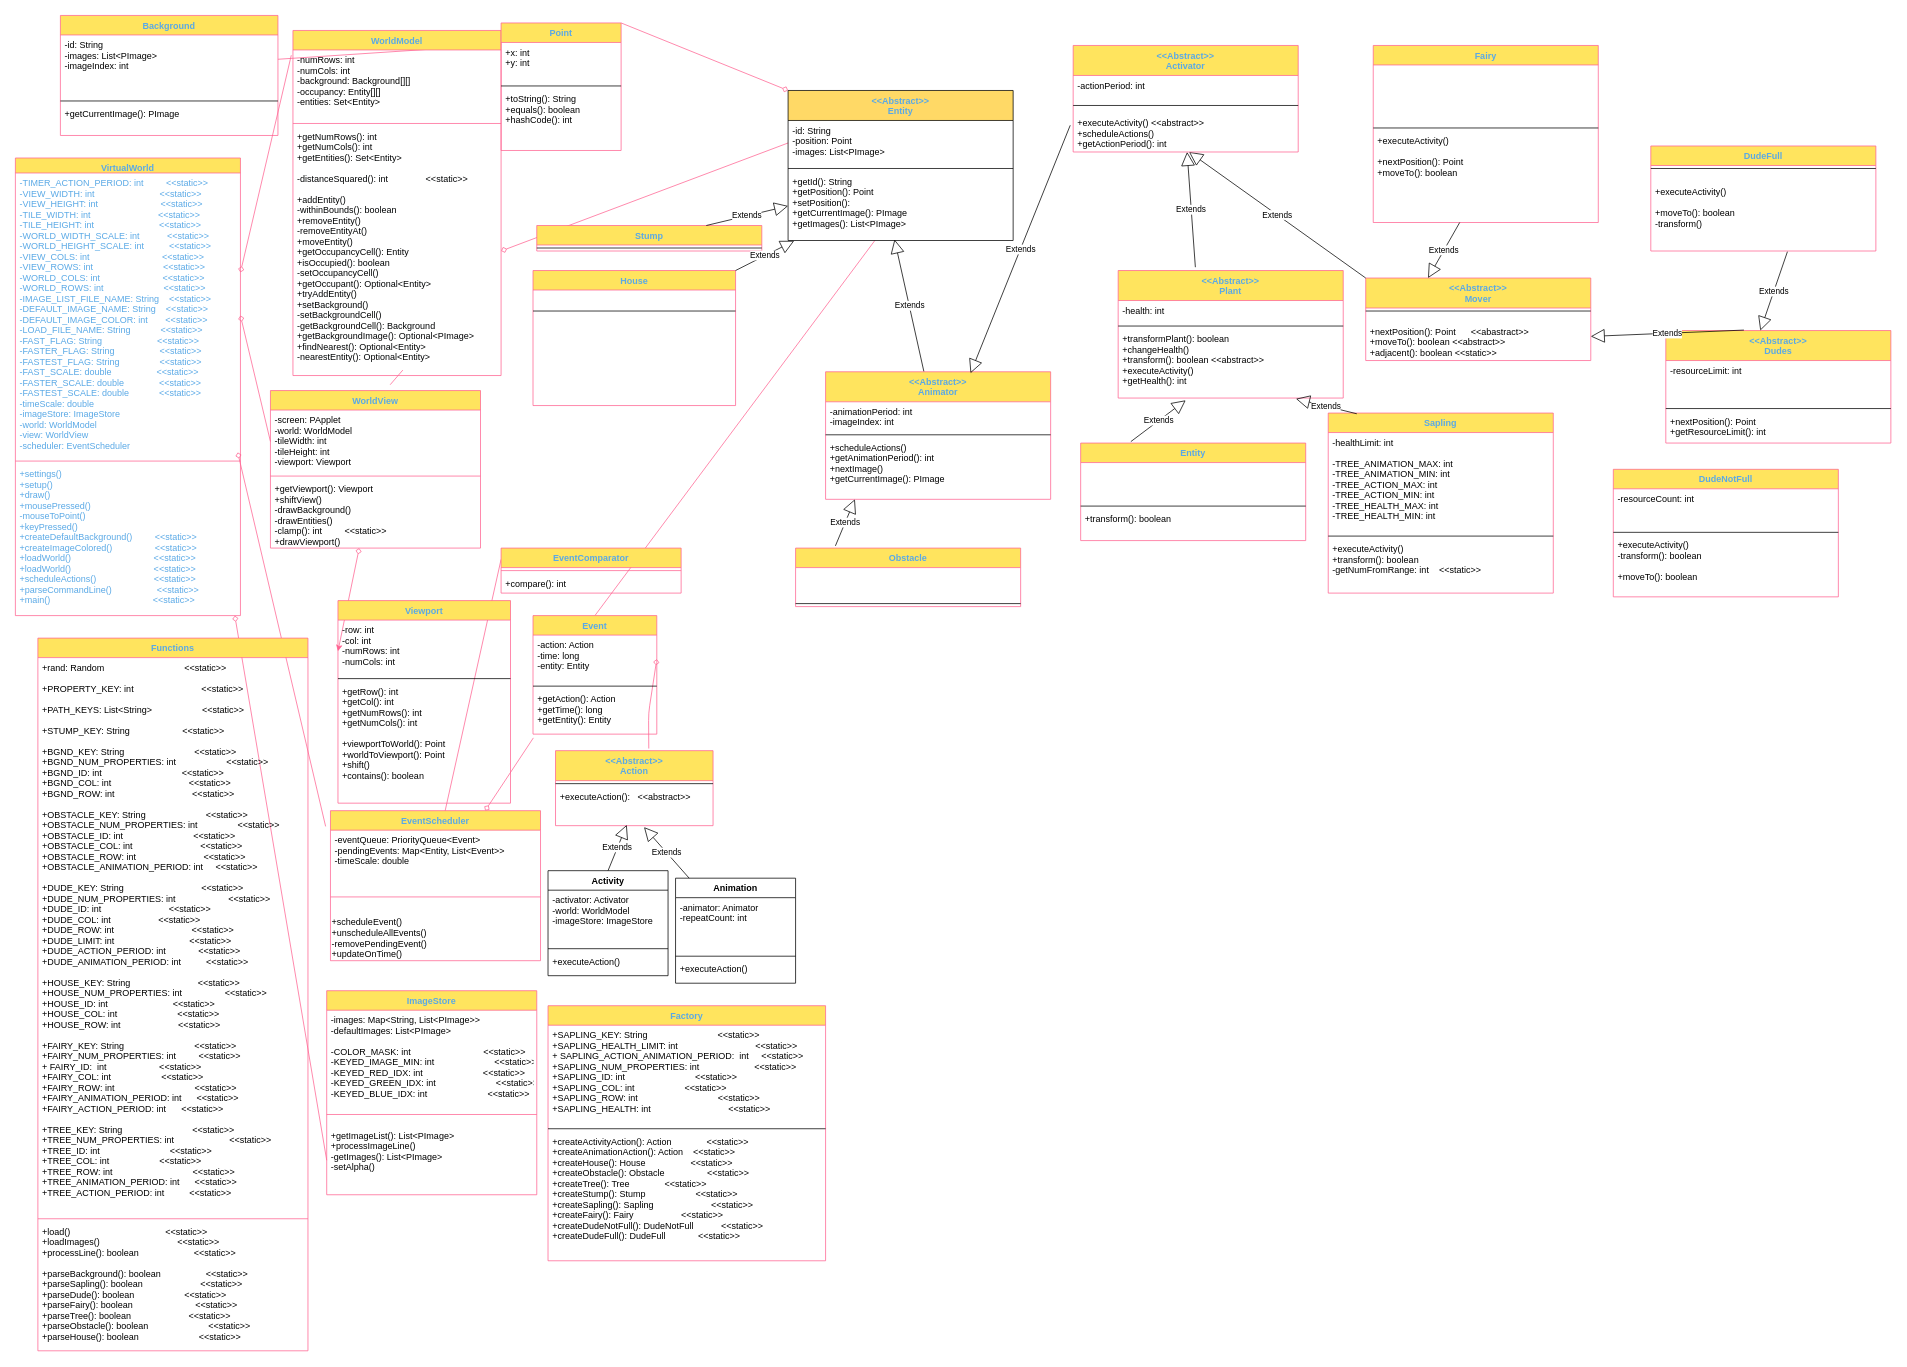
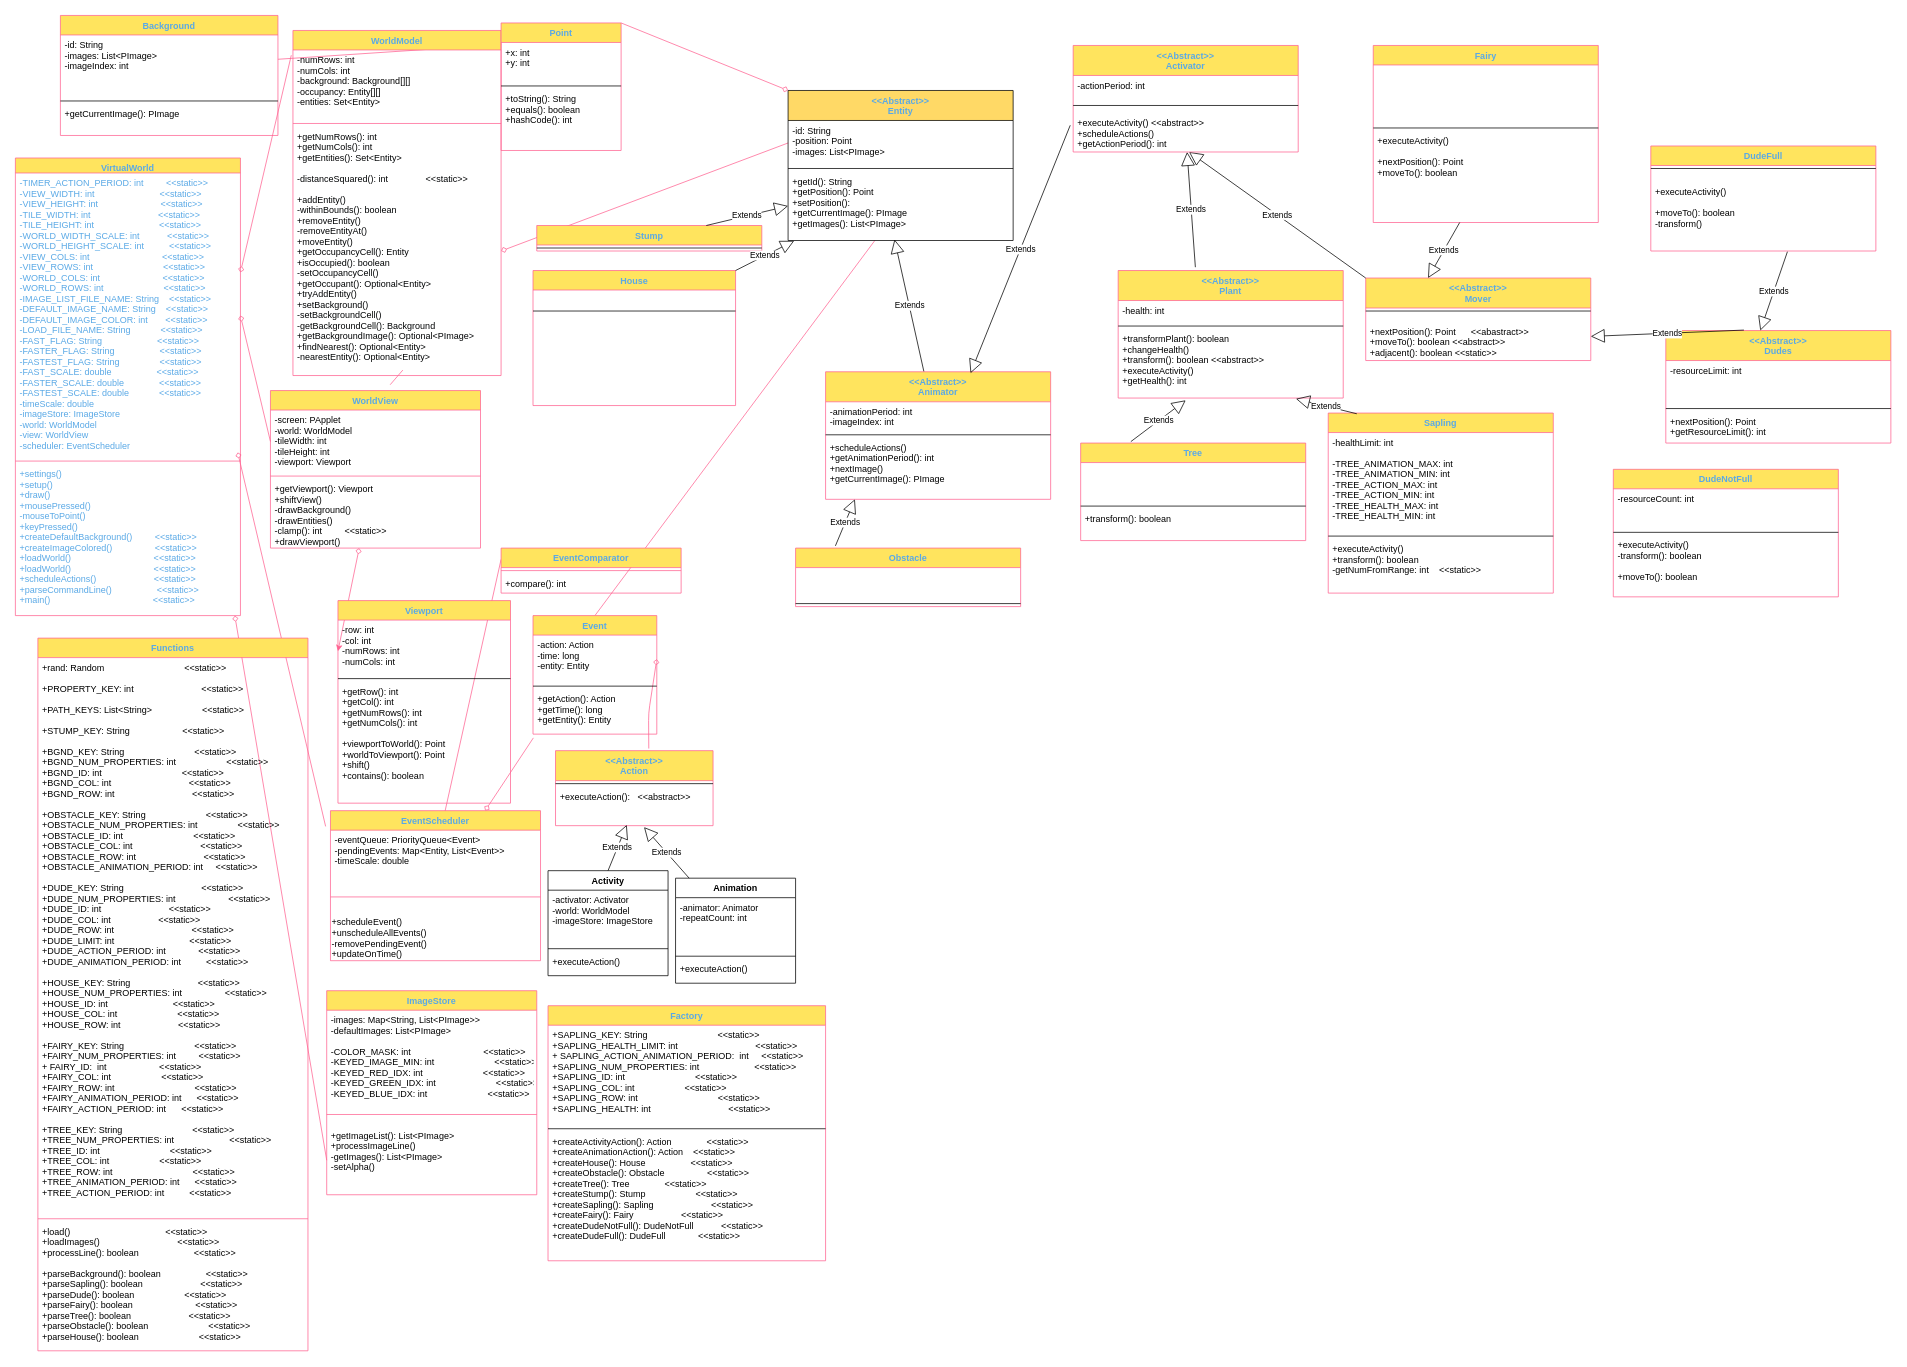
- <mxCell id="110" value="Entity" style="swimlane;fontStyle=1;align=center;verticalAlign=top;childLayout=stackLayout;horizontal=1;startSize=26;horizontalStack=0;resizeParent=1;resizeParentMax=0;resizeLast=0;collapsible=1;marginBottom=0;hachureGap=4;pointerEvents=0;sketch=0;fontColor=#5AA9E6;strokeColor=#FF6392;fillColor=#FFE45E;" parent="1" vertex="1"><mxGeometry x="1440" y="590" width="300" height="130" as="geometry" /></mxCell>
+ <mxCell id="110" value="Tree" style="swimlane;fontStyle=1;align=center;verticalAlign=top;childLayout=stackLayout;horizontal=1;startSize=26;horizontalStack=0;resizeParent=1;resizeParentMax=0;resizeLast=0;collapsible=1;marginBottom=0;hachureGap=4;pointerEvents=0;sketch=0;fontColor=#5AA9E6;strokeColor=#FF6392;fillColor=#FFE45E;" parent="1" vertex="1"><mxGeometry x="1440" y="590" width="300" height="130" as="geometry" /></mxCell>
